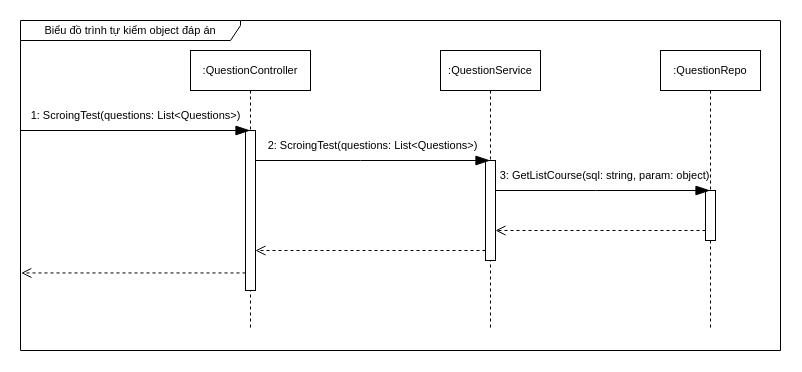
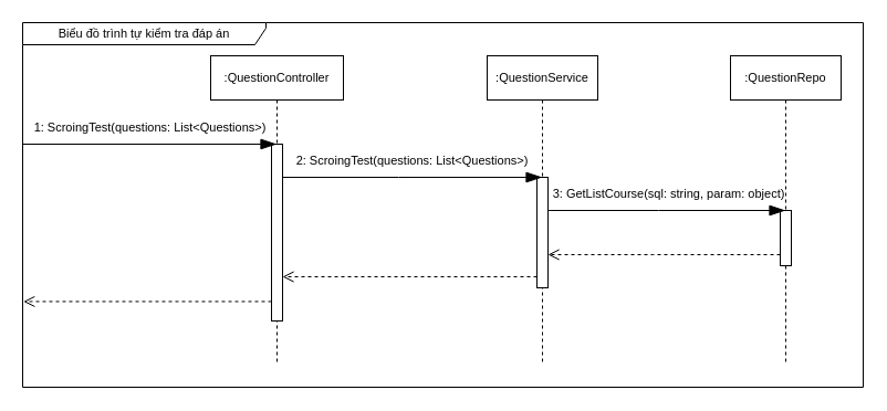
- <mxCell id="2" value="Biểu đồ trình tự kiểm object đáp án" style="shape=umlFrame;whiteSpace=wrap;html=1;pointerEvents=0;width=220;height=20;fontSize=11;" vertex="1" parent="1"><mxGeometry x="20" y="20" width="760" height="330" as="geometry" /></mxCell>
+ <mxCell id="2" value="Biểu đồ trình tự kiểm tra đáp án" style="shape=umlFrame;whiteSpace=wrap;html=1;pointerEvents=0;width=220;height=20;fontSize=11;" vertex="1" parent="1"><mxGeometry x="20" y="20" width="760" height="330" as="geometry" /></mxCell>
